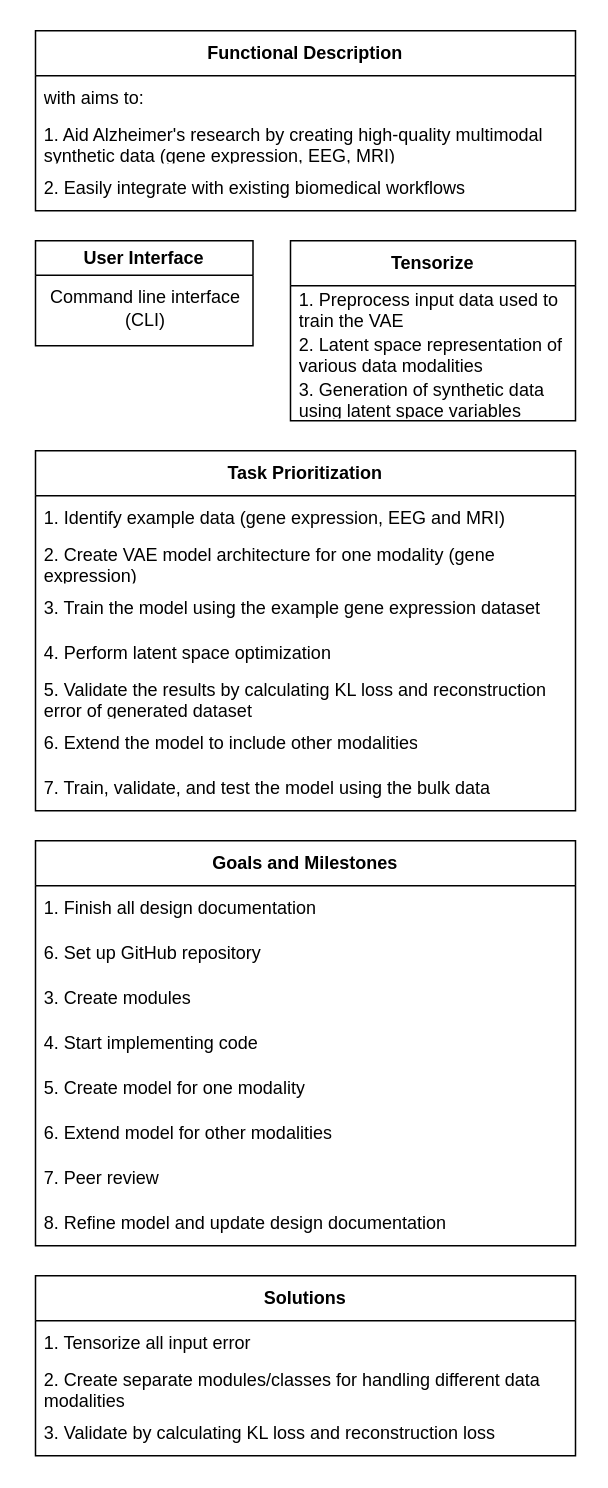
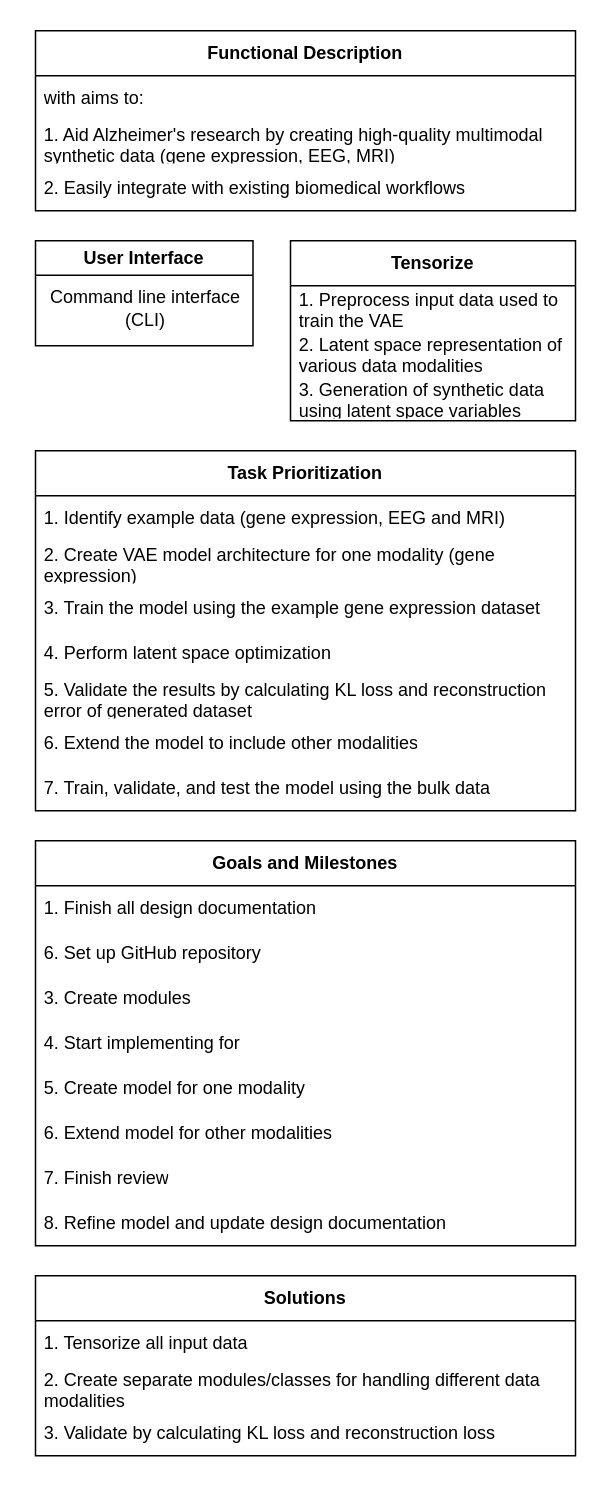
- <mxCell id="24" value="4. Start implementing code" style="text;strokeColor=none;fillColor=none;align=left;verticalAlign=middle;spacingLeft=4;spacingRight=4;overflow=hidden;points=[[0,0.5],[1,0.5]];portConstraint=eastwest;rotatable=0;whiteSpace=wrap;html=1;" vertex="1" parent="20"><mxGeometry y="120" width="360" height="30" as="geometry" /></mxCell>
+ <mxCell id="24" value="4. Start implementing for" style="text;strokeColor=none;fillColor=none;align=left;verticalAlign=middle;spacingLeft=4;spacingRight=4;overflow=hidden;points=[[0,0.5],[1,0.5]];portConstraint=eastwest;rotatable=0;whiteSpace=wrap;html=1;" vertex="1" parent="20"><mxGeometry y="120" width="360" height="30" as="geometry" /></mxCell>
- <mxCell id="27" value="7. Peer review" style="text;strokeColor=none;fillColor=none;align=left;verticalAlign=middle;spacingLeft=4;spacingRight=4;overflow=hidden;points=[[0,0.5],[1,0.5]];portConstraint=eastwest;rotatable=0;whiteSpace=wrap;html=1;" vertex="1" parent="20"><mxGeometry y="210" width="360" height="30" as="geometry" /></mxCell>
+ <mxCell id="27" value="7. Finish review" style="text;strokeColor=none;fillColor=none;align=left;verticalAlign=middle;spacingLeft=4;spacingRight=4;overflow=hidden;points=[[0,0.5],[1,0.5]];portConstraint=eastwest;rotatable=0;whiteSpace=wrap;html=1;" vertex="1" parent="20"><mxGeometry y="210" width="360" height="30" as="geometry" /></mxCell>
- <mxCell id="30" value="1. Tensorize all input error" style="text;strokeColor=none;fillColor=none;align=left;verticalAlign=middle;spacingLeft=4;spacingRight=4;overflow=hidden;points=[[0,0.5],[1,0.5]];portConstraint=eastwest;rotatable=0;whiteSpace=wrap;html=1;" vertex="1" parent="29"><mxGeometry y="30" width="360" height="30" as="geometry" /></mxCell>
+ <mxCell id="30" value="1. Tensorize all input data" style="text;strokeColor=none;fillColor=none;align=left;verticalAlign=middle;spacingLeft=4;spacingRight=4;overflow=hidden;points=[[0,0.5],[1,0.5]];portConstraint=eastwest;rotatable=0;whiteSpace=wrap;html=1;" vertex="1" parent="29"><mxGeometry y="30" width="360" height="30" as="geometry" /></mxCell>
